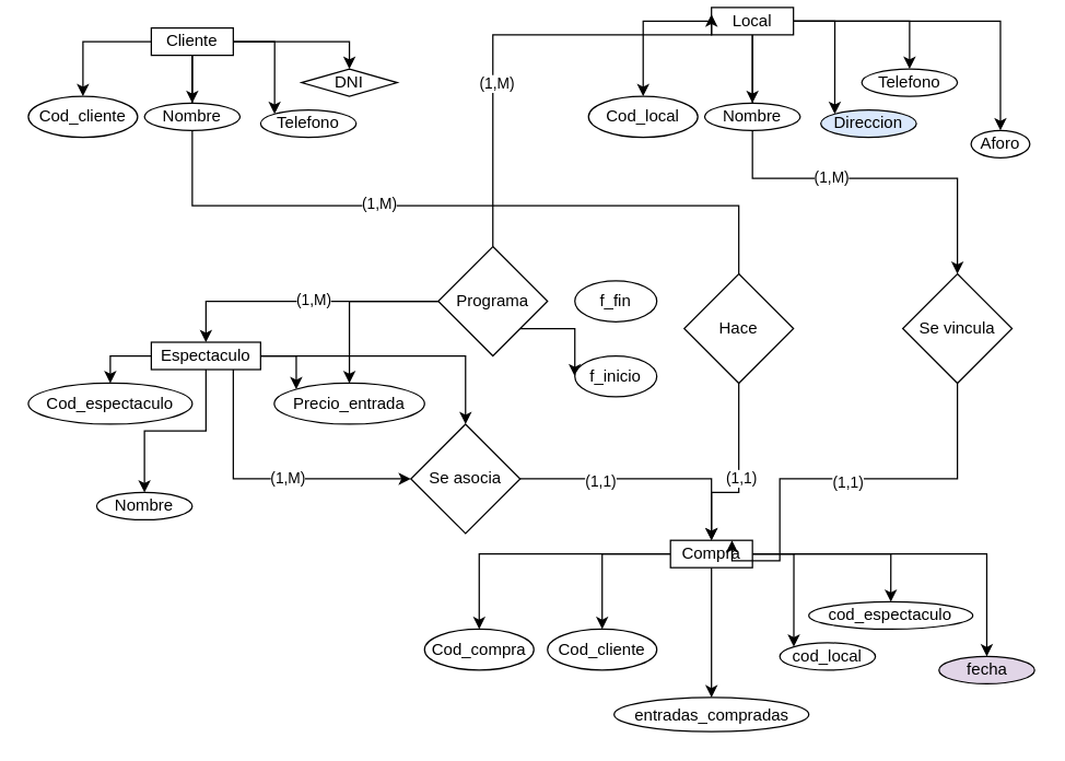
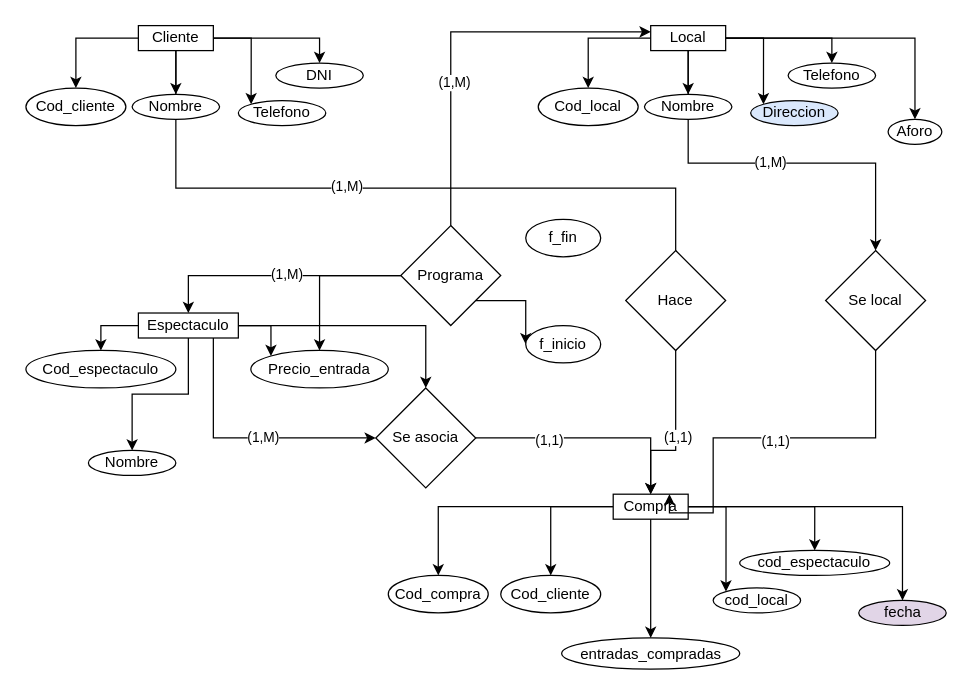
- <mxCell id="21" value="Local" style="rounded=0;whiteSpace=wrap;html=1;" vertex="1" parent="1"><mxGeometry x="520" y="5" width="60" height="20" as="geometry" /></mxCell>
+ <mxCell id="21" value="Local" style="rounded=0;whiteSpace=wrap;html=1;" vertex="1" parent="1"><mxGeometry x="520" y="20" width="60" height="20" as="geometry" /></mxCell>
- <mxCell id="13" value="DNI" style="rhombus;whiteSpace=wrap;html=1;" vertex="1" parent="1"><mxGeometry x="220" y="50" width="70" height="20" as="geometry" /></mxCell>
+ <mxCell id="13" value="DNI" style="ellipse;whiteSpace=wrap;html=1;" vertex="1" parent="1"><mxGeometry x="220" y="50" width="70" height="20" as="geometry" /></mxCell>
- <mxCell id="44" value="f_fin" style="ellipse;whiteSpace=wrap;html=1;" vertex="1" parent="1"><mxGeometry x="420" y="205" width="60" height="30" as="geometry" /></mxCell>
+ <mxCell id="44" value="f_fin" style="ellipse;whiteSpace=wrap;html=1;" vertex="1" parent="1"><mxGeometry x="420" y="175" width="60" height="30" as="geometry" /></mxCell>
- <mxCell id="65" value="Se vincula" style="rhombus;whiteSpace=wrap;html=1;" vertex="1" parent="1"><mxGeometry x="660" y="200" width="80" height="80" as="geometry" /></mxCell>
+ <mxCell id="65" value="Se local" style="rhombus;whiteSpace=wrap;html=1;" vertex="1" parent="1"><mxGeometry x="660" y="200" width="80" height="80" as="geometry" /></mxCell>
